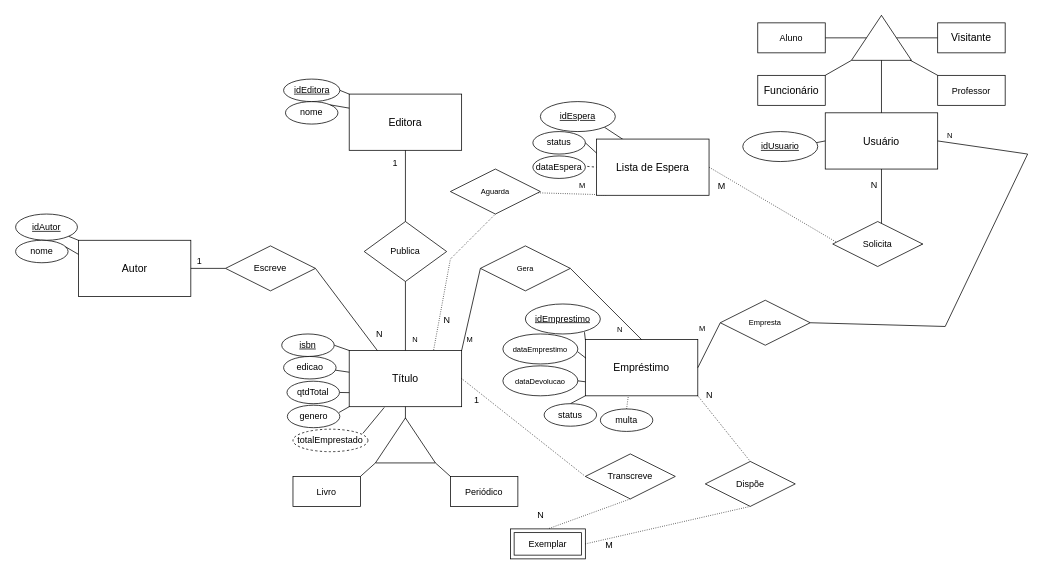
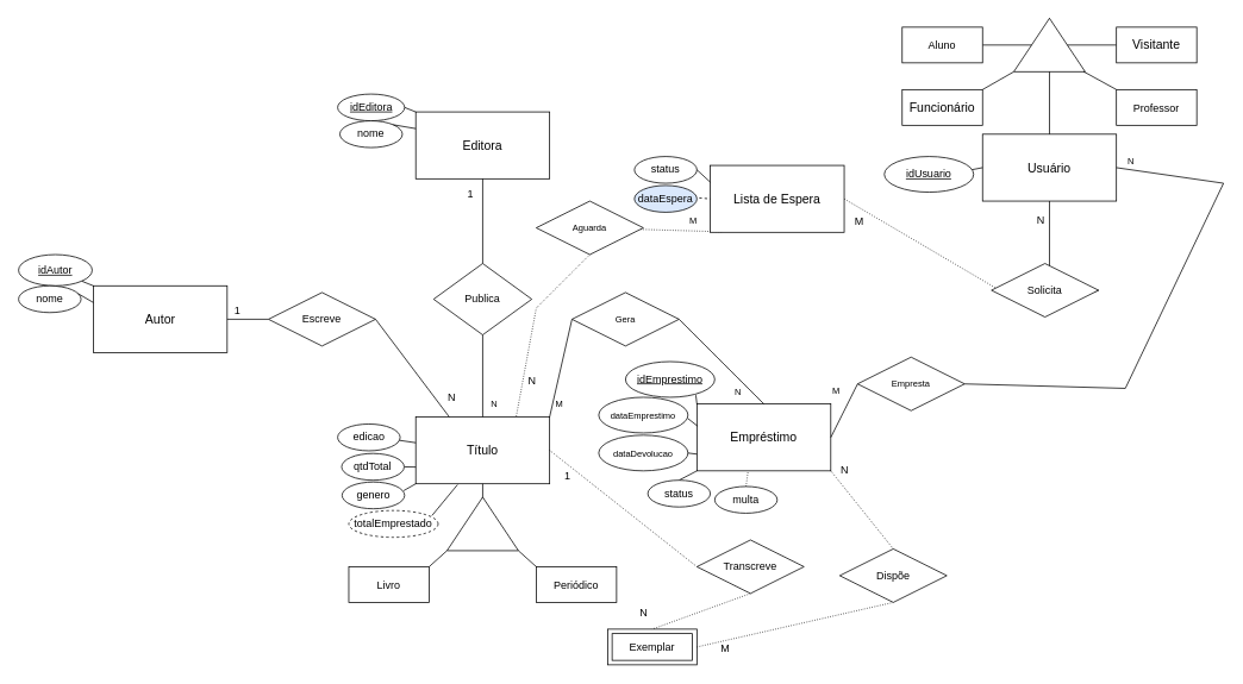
- <mxCell id="71" value="idEspera" style="ellipse;whiteSpace=wrap;html=1;align=center;fontStyle=4;" vertex="1" parent="1"><mxGeometry x="720" y="135" width="100" height="40" as="geometry" /></mxCell>
- <mxCell id="64" value="" style="endArrow=none;html=1;rounded=0;fontSize=10;exitX=1;exitY=1;exitDx=0;exitDy=0;entryX=0.239;entryY=0.012;entryDx=0;entryDy=0;entryPerimeter=0;" parent="1" source="71" target="65" edge="1"><mxGeometry relative="1" as="geometry"><mxPoint x="755.85" y="178.942" as="sourcePoint" /><mxPoint x="760" y="185" as="targetPoint" /></mxGeometry></mxCell>
- <mxCell id="91" value="dataEspera" style="ellipse;whiteSpace=wrap;html=1;align=center;fontSize=12;" vertex="1" parent="1"><mxGeometry x="710" y="207.5" width="70" height="30" as="geometry" /></mxCell>
+ <mxCell id="91" value="dataEspera" style="ellipse;whiteSpace=wrap;html=1;align=center;fontSize=12;fillColor=#dae8fc;" vertex="1" parent="1"><mxGeometry x="710" y="207.5" width="70" height="30" as="geometry" /></mxCell>
- <mxCell id="21" value="isbn" style="ellipse;whiteSpace=wrap;html=1;align=center;fontStyle=4;fontSize=12;" parent="1" vertex="1"><mxGeometry x="375" y="445" width="70" height="30" as="geometry" /></mxCell>
- <mxCell id="20" value="" style="endArrow=none;html=1;rounded=0;fontSize=12;entryX=0;entryY=0;entryDx=0;entryDy=0;exitX=1;exitY=0.5;exitDx=0;exitDy=0;" parent="1" source="21" target="2" edge="1"><mxGeometry width="50" height="50" relative="1" as="geometry"><mxPoint x="443.673" y="460.602" as="sourcePoint" /><mxPoint x="465" y="467" as="targetPoint" /></mxGeometry></mxCell>
